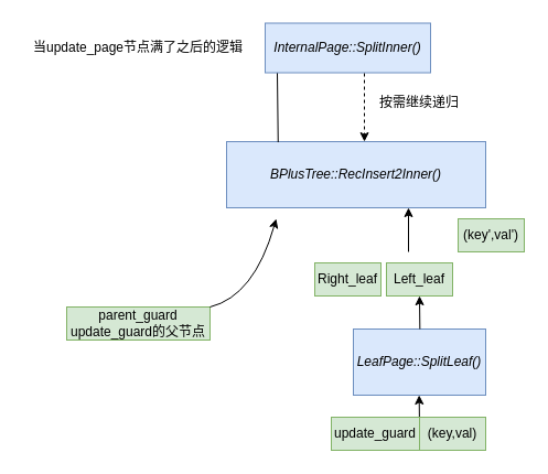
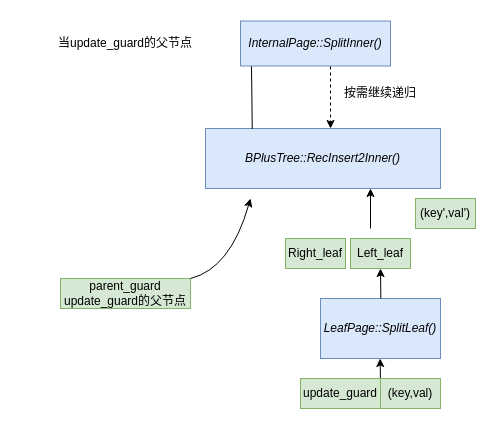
- <mxCell id="14" value="当update_page节点满了之后的逻辑" style="text;html=1;align=center;verticalAlign=middle;whiteSpace=wrap;rounded=0;" parent="1" vertex="1"><mxGeometry x="20" y="28" width="210" height="30" as="geometry" /></mxCell>
+ <mxCell id="14" value="当update_guard的父节点" style="text;html=1;align=center;verticalAlign=middle;whiteSpace=wrap;rounded=0;" parent="1" vertex="1"><mxGeometry x="20" y="28" width="210" height="30" as="geometry" /></mxCell>
